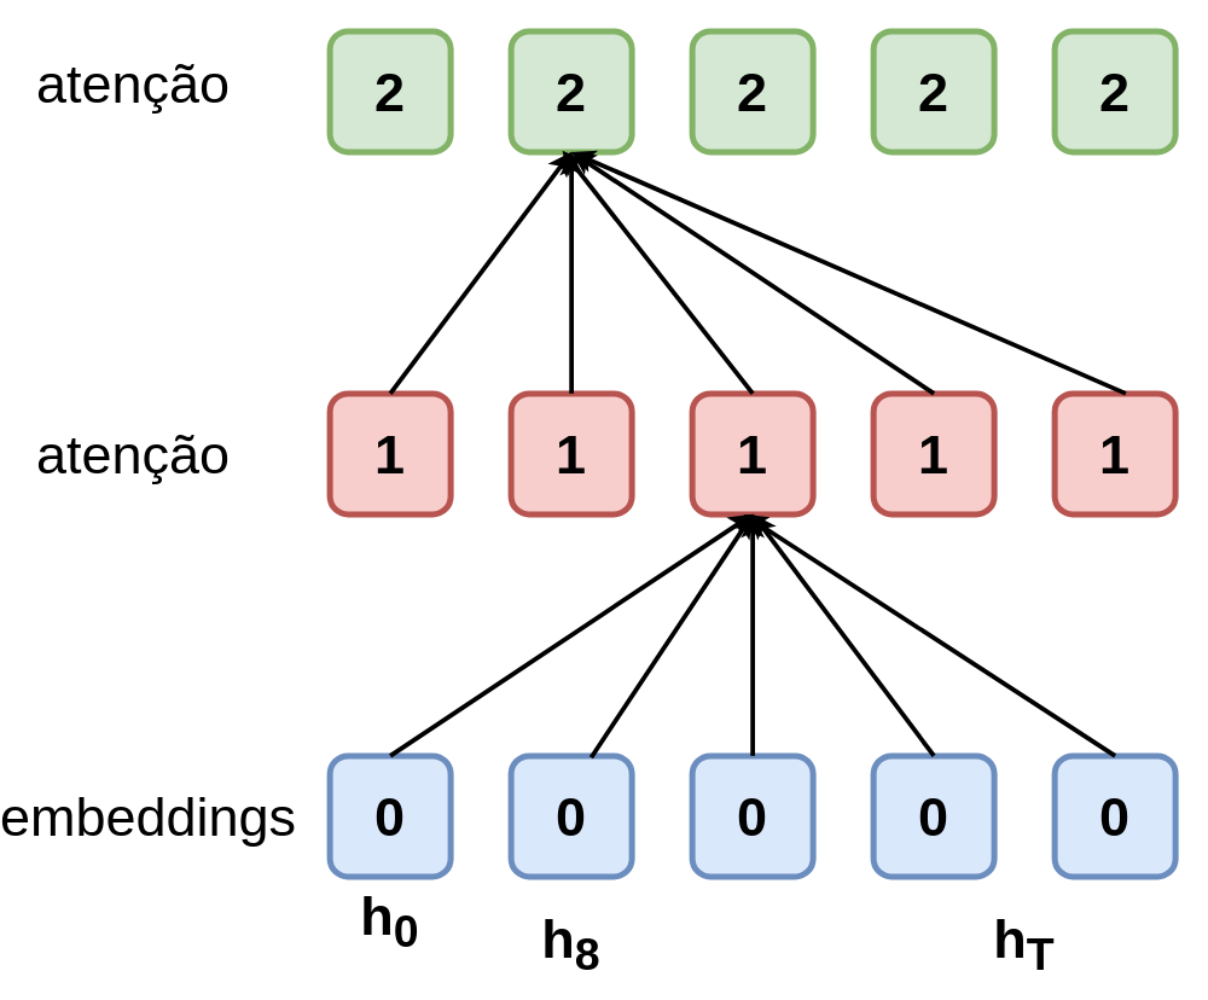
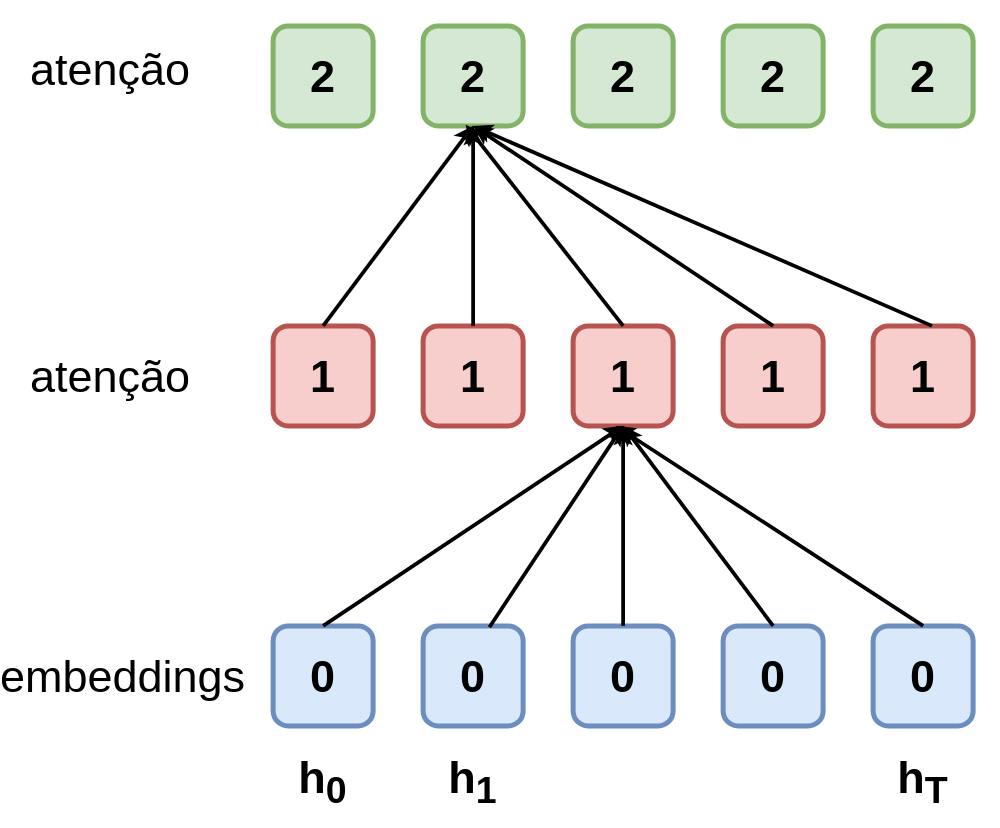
- <mxCell id="21" value="h&lt;sub&gt;0&lt;/sub&gt;" style="text;html=1;align=center;verticalAlign=middle;whiteSpace=wrap;rounded=0;fontSize=36;fontStyle=1" vertex="1" parent="1"><mxGeometry x="190" y="595" width="60" height="30" as="geometry" /></mxCell>
+ <mxCell id="21" value="h&lt;sub&gt;0&lt;/sub&gt;" style="text;html=1;align=center;verticalAlign=middle;whiteSpace=wrap;rounded=0;fontSize=36;fontStyle=1" vertex="1" parent="1"><mxGeometry x="190" y="610" width="60" height="30" as="geometry" /></mxCell>
- <mxCell id="22" value="h&lt;sub&gt;8&lt;/sub&gt;" style="text;html=1;align=center;verticalAlign=middle;whiteSpace=wrap;rounded=0;fontSize=36;fontStyle=1" vertex="1" parent="1"><mxGeometry x="310" y="610" width="60" height="30" as="geometry" /></mxCell>
+ <mxCell id="22" value="h&lt;sub&gt;1&lt;/sub&gt;" style="text;html=1;align=center;verticalAlign=middle;whiteSpace=wrap;rounded=0;fontSize=36;fontStyle=1" vertex="1" parent="1"><mxGeometry x="310" y="610" width="60" height="30" as="geometry" /></mxCell>
- <mxCell id="23" value="h&lt;sub&gt;T&lt;/sub&gt;" style="text;html=1;align=center;verticalAlign=middle;whiteSpace=wrap;rounded=0;fontSize=36;fontStyle=1" vertex="1" parent="1"><mxGeometry x="610" y="610" width="60" height="30" as="geometry" /></mxCell>
+ <mxCell id="23" value="h&lt;sub&gt;T&lt;/sub&gt;" style="text;html=1;align=center;verticalAlign=middle;whiteSpace=wrap;rounded=0;fontSize=36;fontStyle=1" vertex="1" parent="1"><mxGeometry x="670" y="610" width="60" height="30" as="geometry" /></mxCell>
